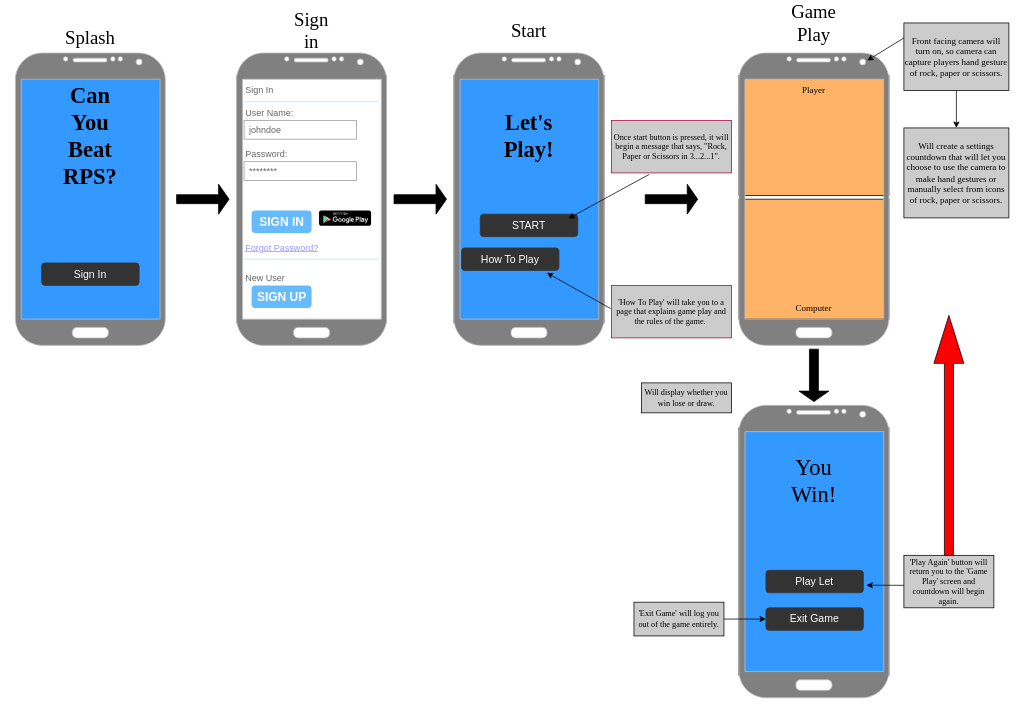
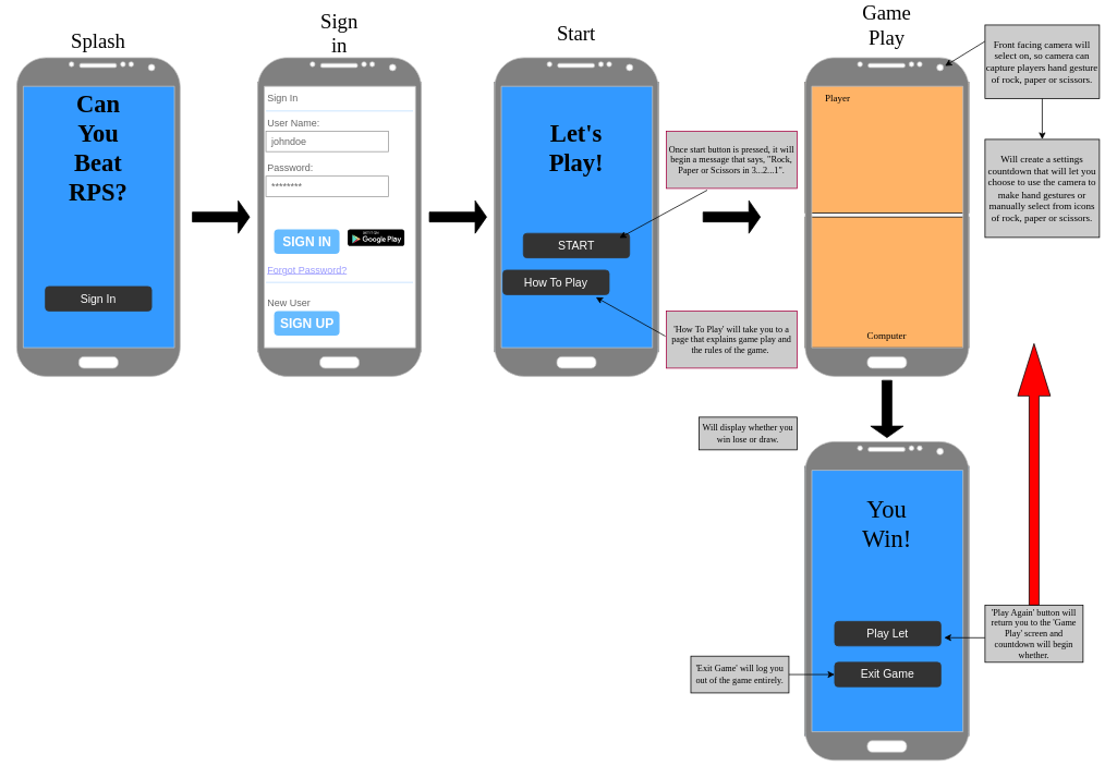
- <mxCell id="49" value="&lt;font color=&quot;#000000&quot; face=&quot;Verdana&quot;&gt;Front facing camera will turn on, so camera can capture players hand gesture of rock, paper or scissors.&lt;/font&gt;" style="rounded=0;whiteSpace=wrap;html=1;fontFamily=Comic Sans MS;fontColor=#FF0000;fillColor=#cccccc;" vertex="1" parent="1"><mxGeometry x="1205" y="30" width="140" height="90" as="geometry" /></mxCell>
+ <mxCell id="49" value="&lt;font color=&quot;#000000&quot; face=&quot;Verdana&quot;&gt;Front facing camera will select on, so camera can capture players hand gesture of rock, paper or scissors.&lt;/font&gt;" style="rounded=0;whiteSpace=wrap;html=1;fontFamily=Comic Sans MS;fontColor=#FF0000;fillColor=#cccccc;" vertex="1" parent="1"><mxGeometry x="1205" y="30" width="140" height="90" as="geometry" /></mxCell>
- <mxCell id="43" value="Player" style="text;html=1;strokeColor=none;fillColor=none;align=center;verticalAlign=middle;whiteSpace=wrap;rounded=0;fontFamily=Comic Sans MS;" vertex="1" parent="1"><mxGeometry x="1065" y="110" width="40" height="20" as="geometry" /></mxCell>
+ <mxCell id="43" value="Player" style="text;html=1;strokeColor=none;fillColor=none;align=center;verticalAlign=middle;whiteSpace=wrap;rounded=0;fontFamily=Comic Sans MS;" vertex="1" parent="1"><mxGeometry x="1005" y="110" width="40" height="20" as="geometry" /></mxCell>
- <mxCell id="56" value="&lt;font color=&quot;#000000&quot; style=&quot;font-size: 11px; line-height: 50%;&quot;&gt;'Play Again' button will return you to the 'Game Play' screen and countdown will begin again.&lt;/font&gt;" style="rounded=0;whiteSpace=wrap;html=1;fillColor=#cccccc;fontFamily=Verdana;fontSize=11;fontColor=#FF0000;" vertex="1" parent="1"><mxGeometry x="1205" y="740" width="120" height="70" as="geometry" /></mxCell>
+ <mxCell id="56" value="&lt;font color=&quot;#000000&quot; style=&quot;font-size: 11px; line-height: 50%;&quot;&gt;'Play Again' button will return you to the 'Game Play' screen and countdown will begin whether.&lt;/font&gt;" style="rounded=0;whiteSpace=wrap;html=1;fillColor=#cccccc;fontFamily=Verdana;fontSize=11;fontColor=#FF0000;" vertex="1" parent="1"><mxGeometry x="1205" y="740" width="120" height="70" as="geometry" /></mxCell>
